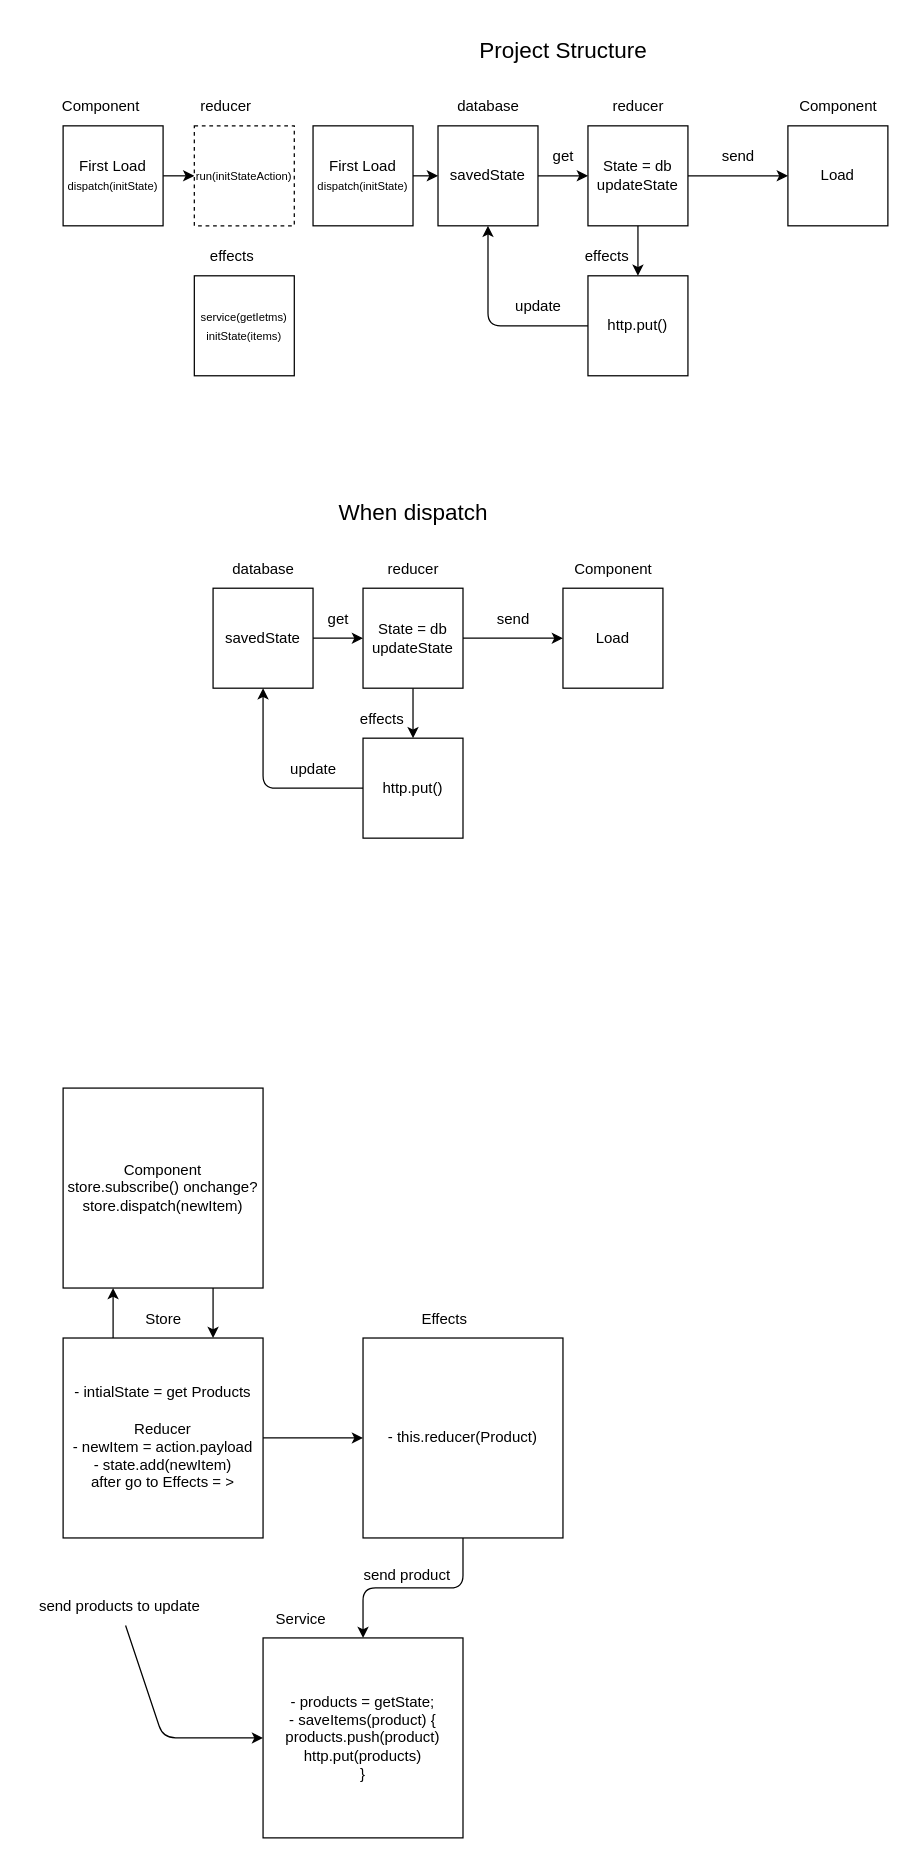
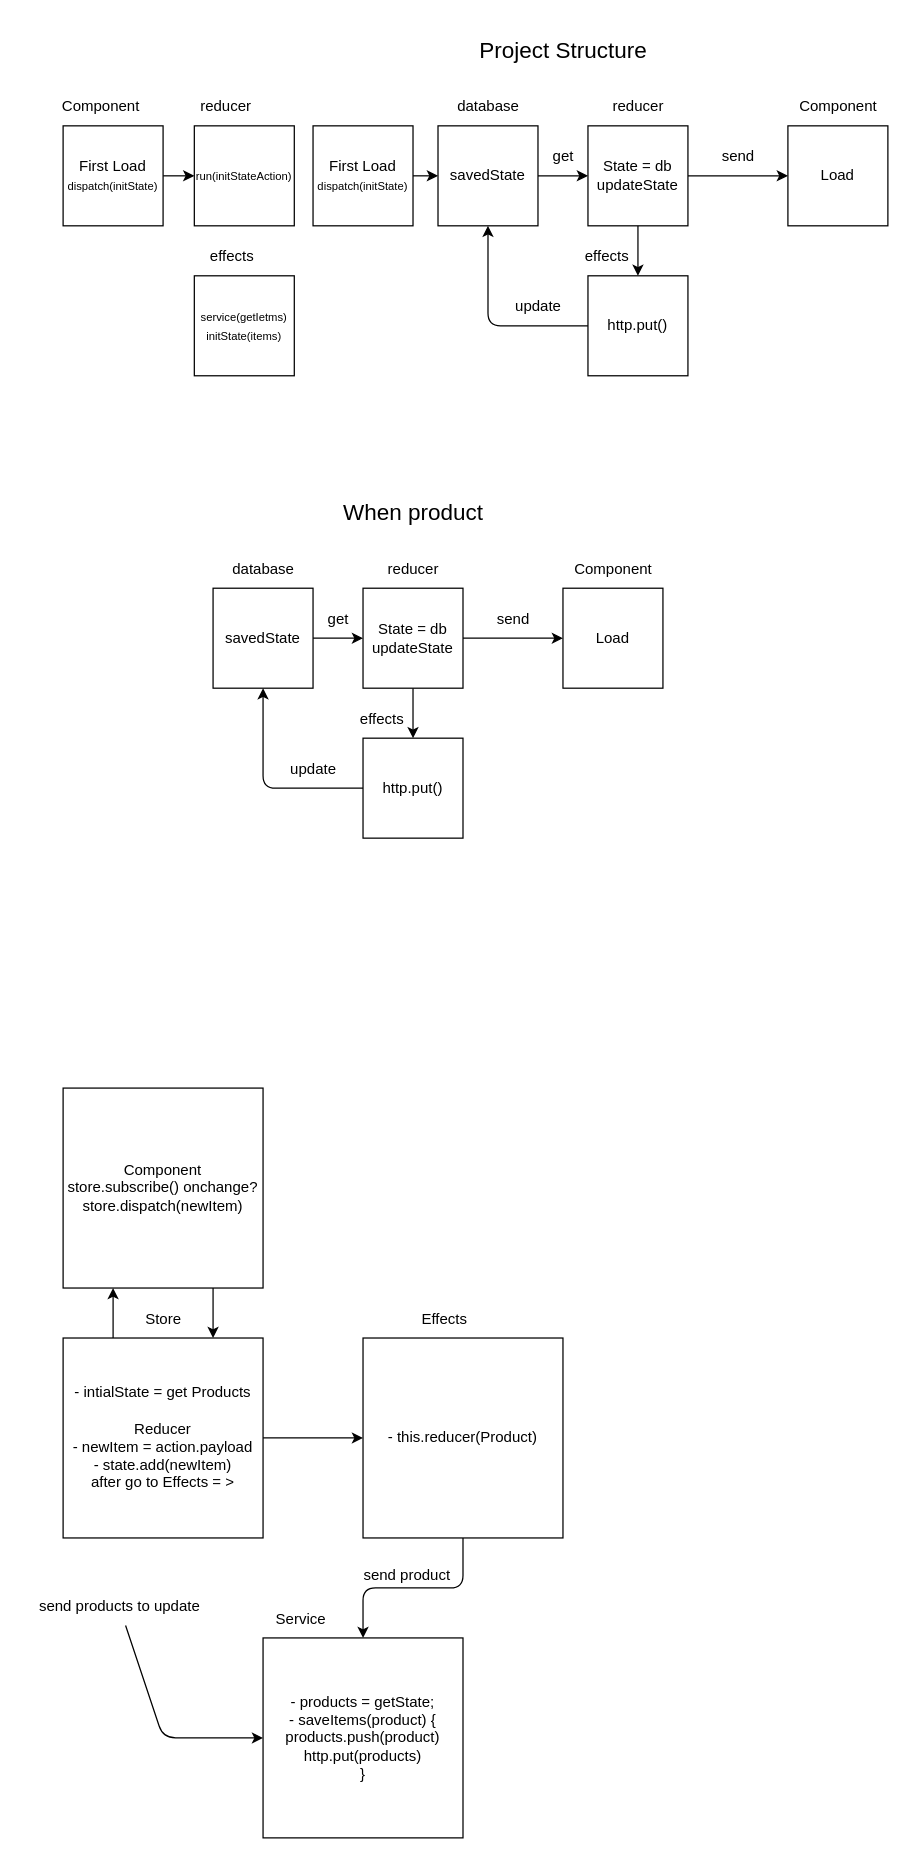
- <mxCell id="51" value="&lt;font style=&quot;font-size: 9px;&quot;&gt;run(initStateAction)&lt;/font&gt;" style="whiteSpace=wrap;html=1;aspect=fixed;fontSize=12;dashed=1;" vertex="1" parent="1"><mxGeometry x="155" y="100" width="80" height="80" as="geometry" /></mxCell>
+ <mxCell id="51" value="&lt;font style=&quot;font-size: 9px;&quot;&gt;run(initStateAction)&lt;/font&gt;" style="whiteSpace=wrap;html=1;aspect=fixed;fontSize=12;" vertex="1" parent="1"><mxGeometry x="155" y="100" width="80" height="80" as="geometry" /></mxCell>
- <mxCell id="50" value="&lt;font style=&quot;font-size: 18px;&quot;&gt;When dispatch&lt;/font&gt;" style="text;html=1;align=center;verticalAlign=middle;resizable=0;points=[];autosize=1;strokeColor=none;fillColor=none;fontSize=12;" vertex="1" parent="1"><mxGeometry x="260" y="390" width="140" height="40" as="geometry" /></mxCell>
+ <mxCell id="50" value="&lt;font style=&quot;font-size: 18px;&quot;&gt;When product&lt;/font&gt;" style="text;html=1;align=center;verticalAlign=middle;resizable=0;points=[];autosize=1;strokeColor=none;fillColor=none;fontSize=12;" vertex="1" parent="1"><mxGeometry x="260" y="390" width="140" height="40" as="geometry" /></mxCell>
